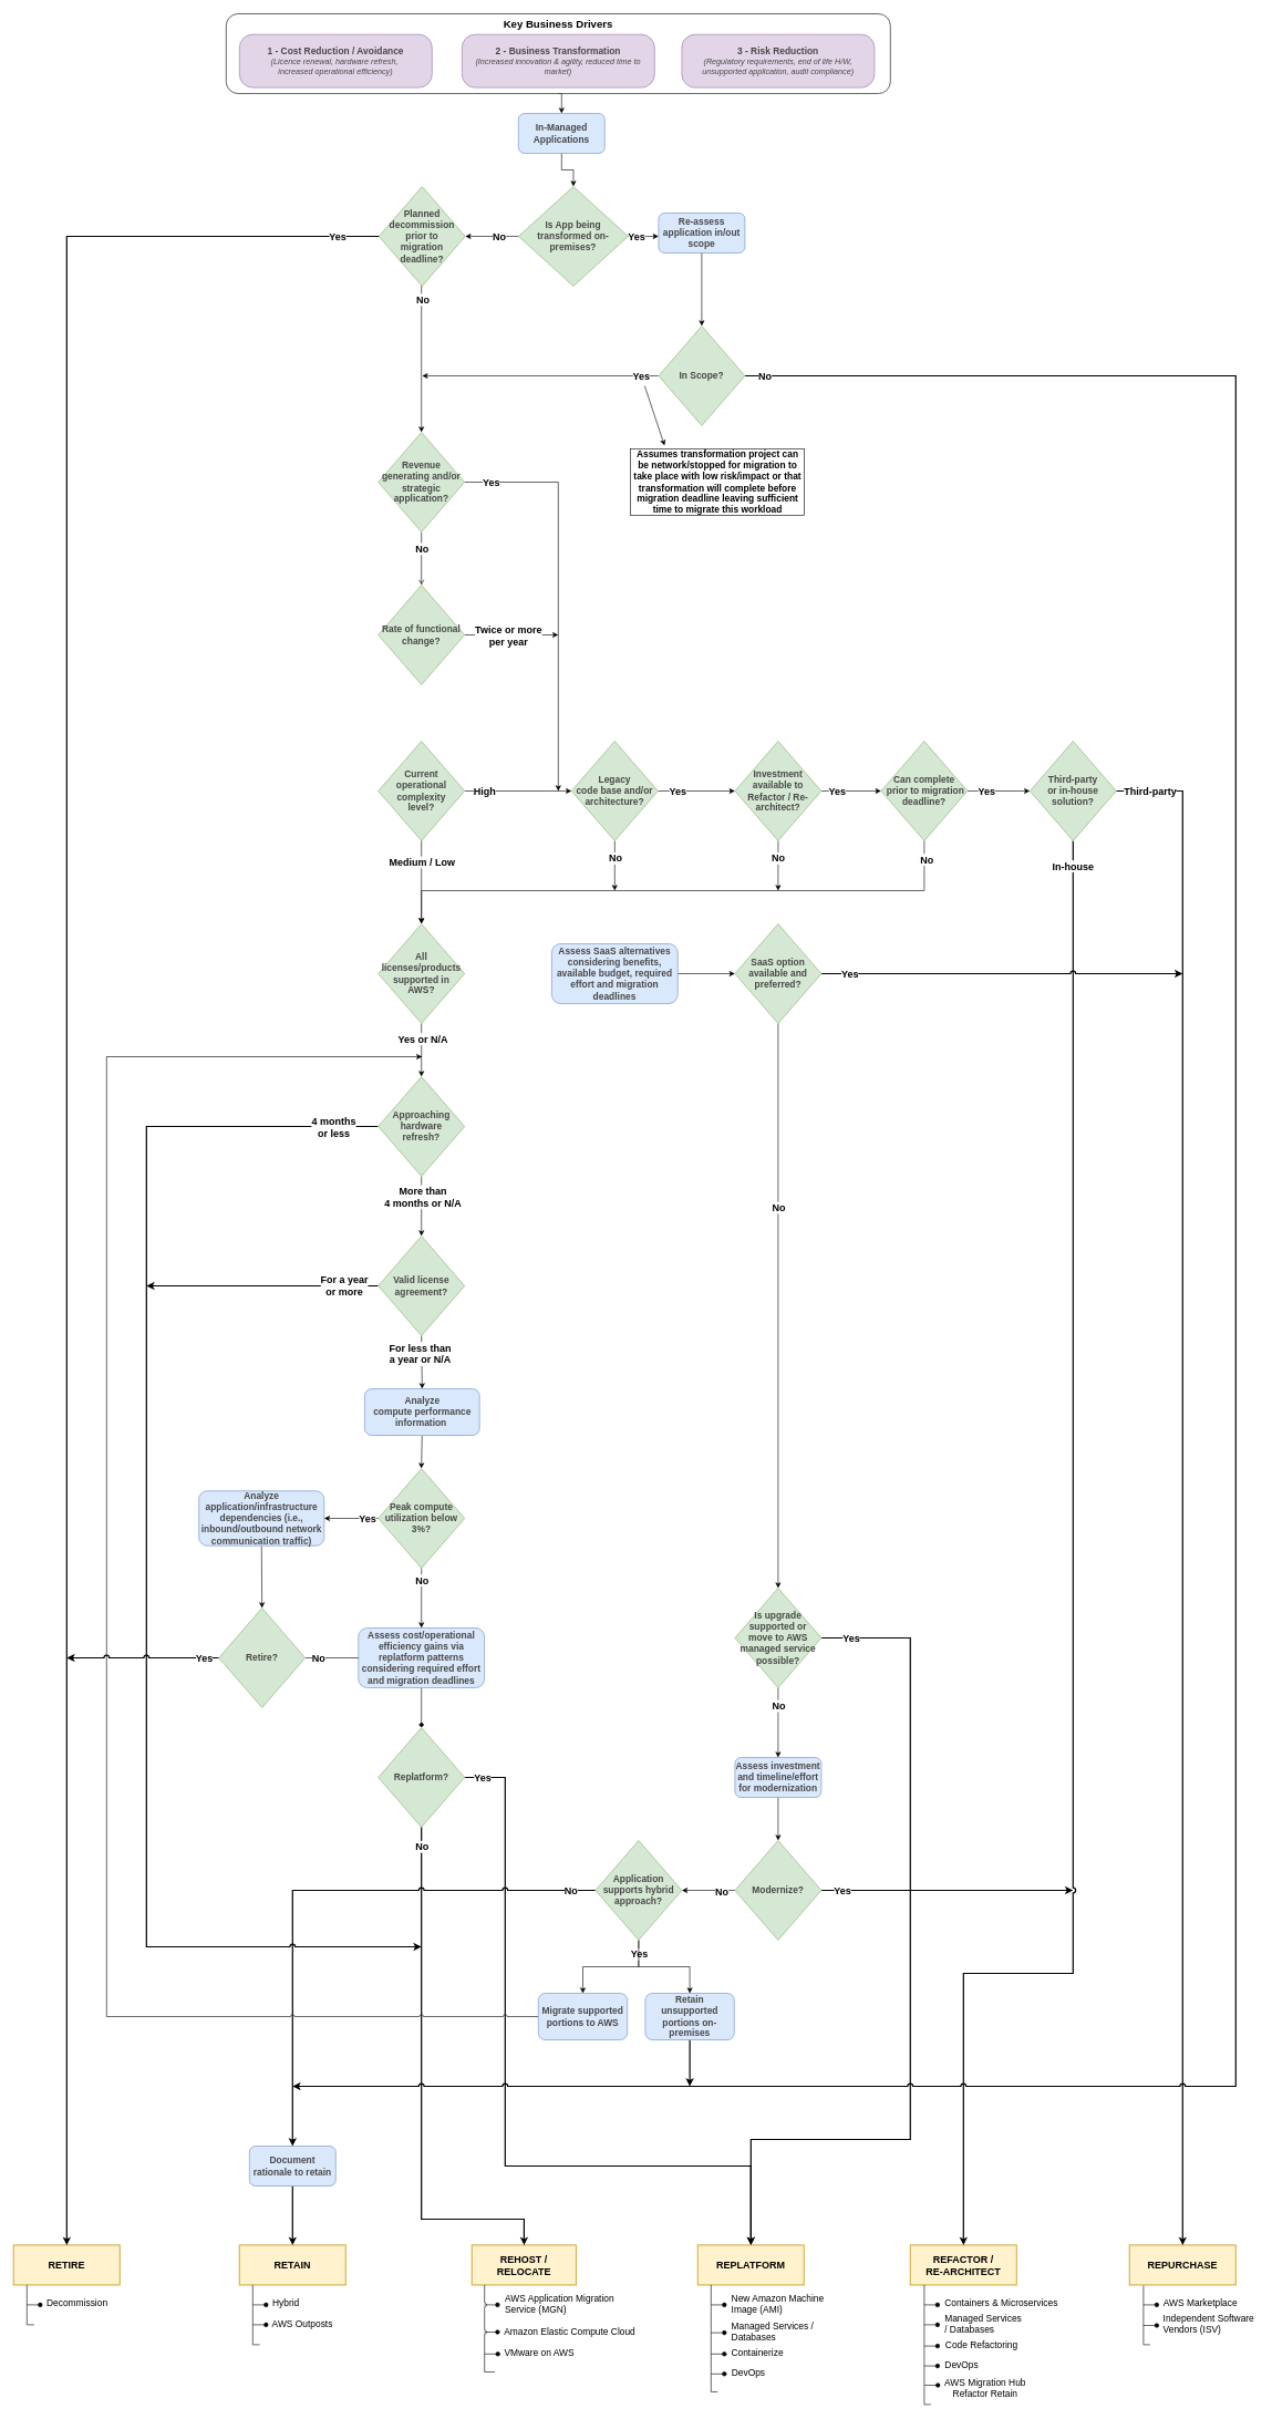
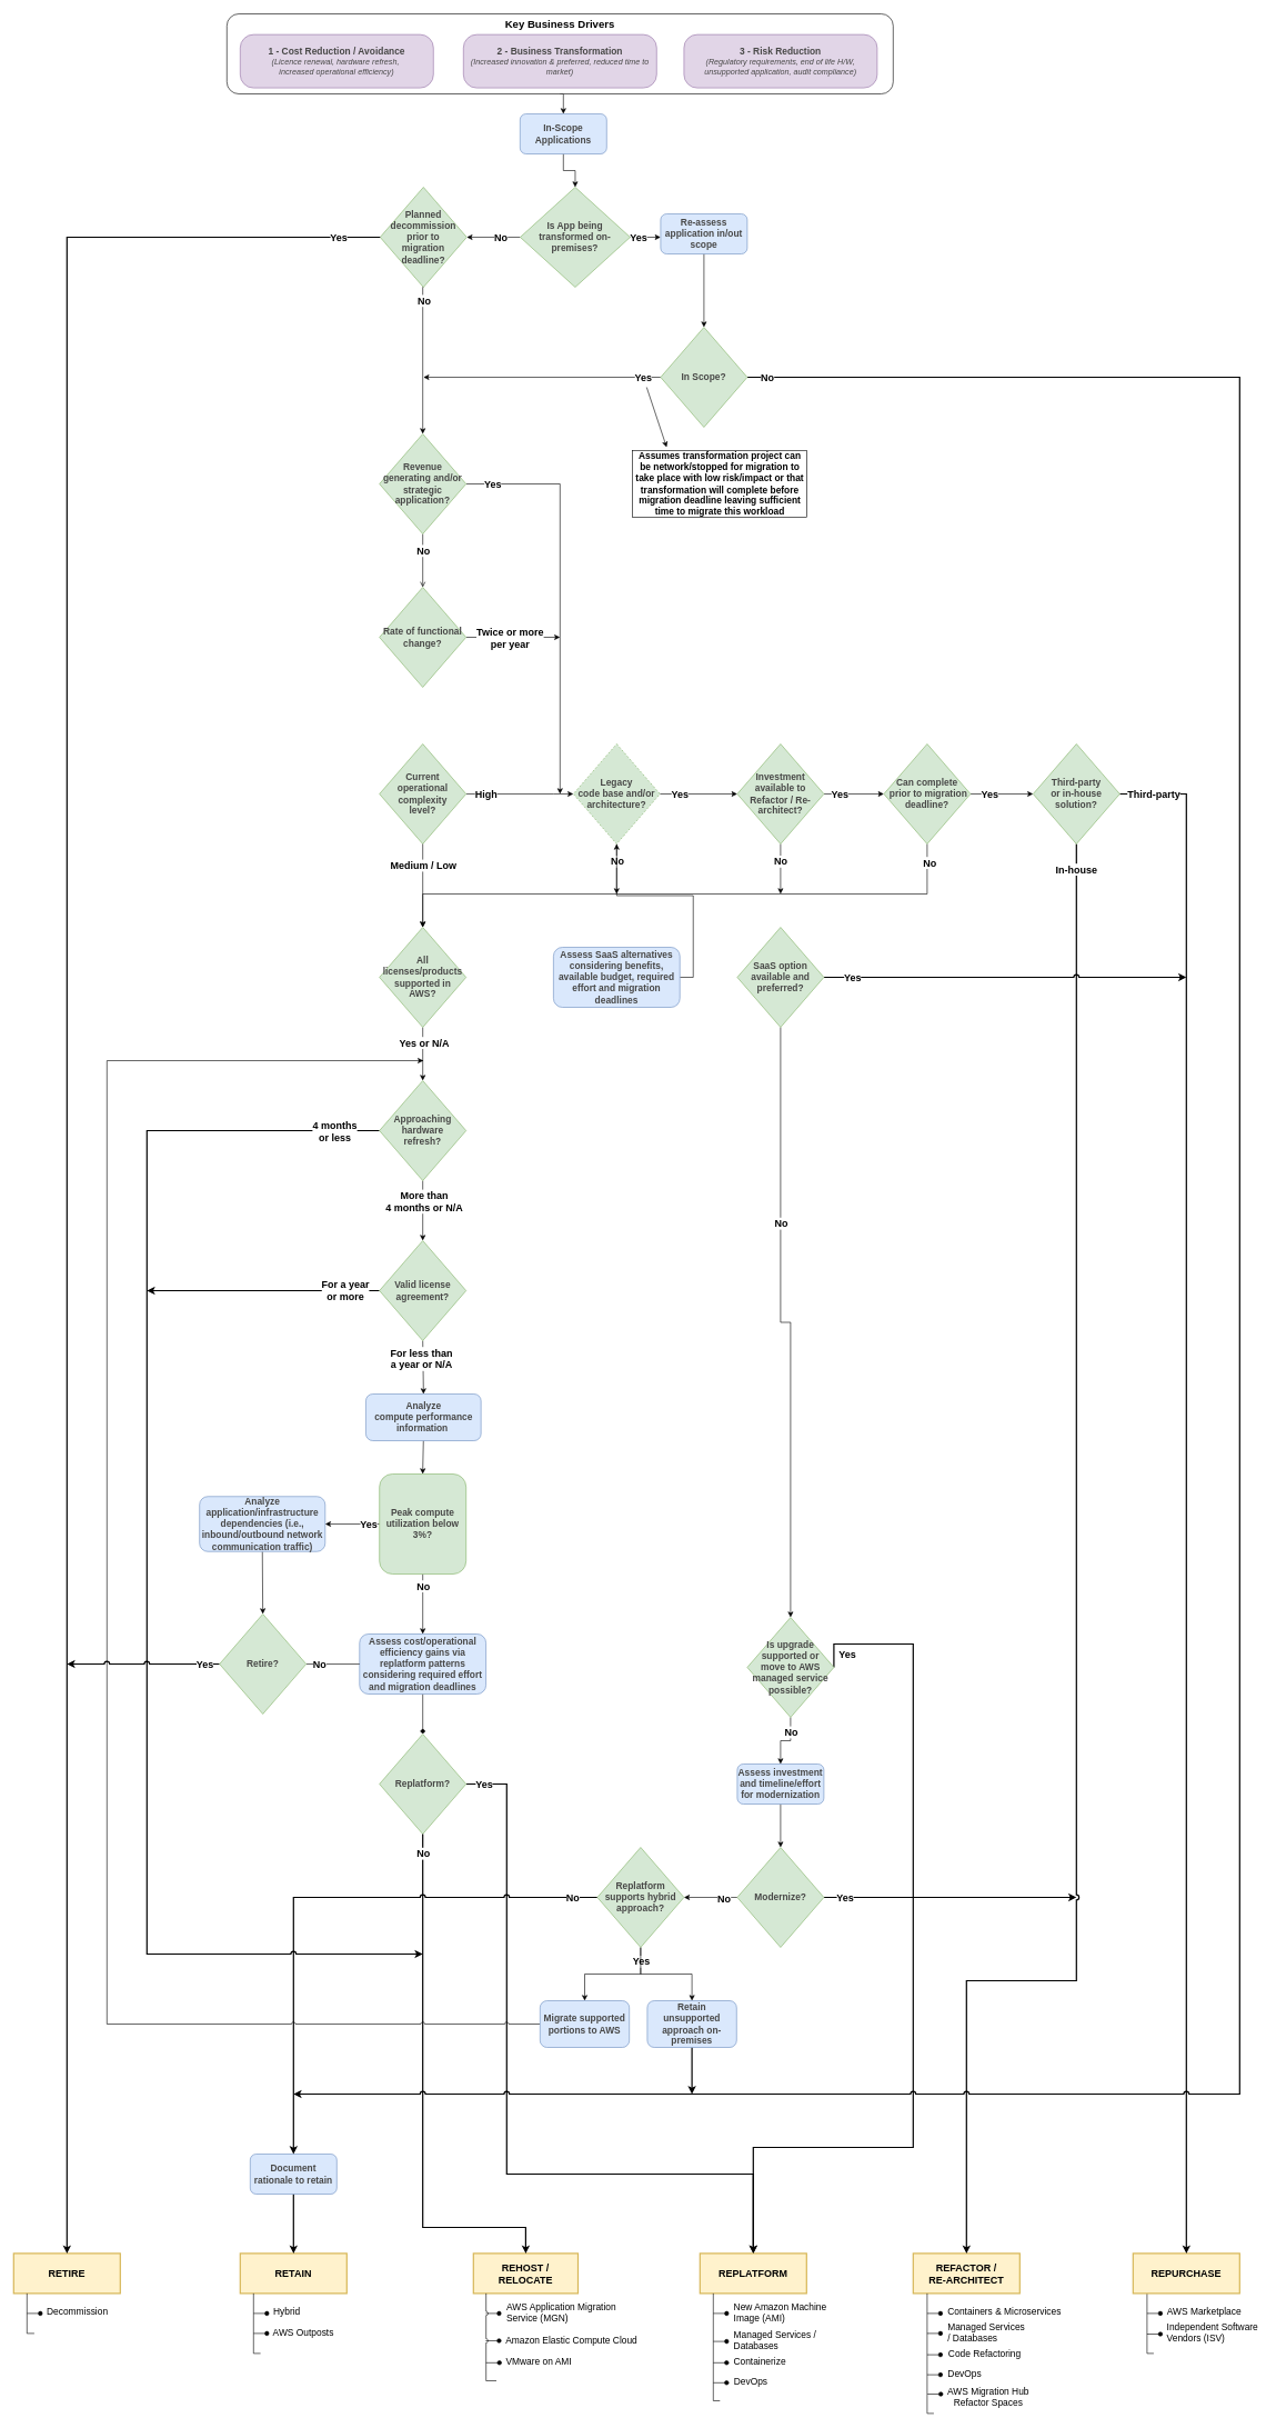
- <mxCell id="7" value="&lt;span style=&quot;color: rgb(71 , 71 , 70) ; font-family: &amp;#34;arial&amp;#34; ; font-weight: bold&quot;&gt;&lt;font style=&quot;font-size: 14px&quot;&gt;2 - Business Transformation&lt;/font&gt;&lt;/span&gt;&lt;br&gt;&lt;font color=&quot;#474746&quot; face=&quot;arial&quot; size=&quot;1&quot;&gt;&lt;i style=&quot;font-size: 12px&quot;&gt;(Increased innovation &amp;amp; agility, reduced time to market)&lt;br&gt;&lt;/i&gt;&lt;/font&gt;" style="rounded=1;whiteSpace=wrap;html=1;arcSize=25;fillColor=#e1d5e7;strokeColor=#9673a6;" parent="1" vertex="1"><mxGeometry x="695" y="51.03" width="290" height="80" as="geometry" /></mxCell>
+ <mxCell id="7" value="&lt;span style=&quot;color: rgb(71 , 71 , 70) ; font-family: &amp;#34;arial&amp;#34; ; font-weight: bold&quot;&gt;&lt;font style=&quot;font-size: 14px&quot;&gt;2 - Business Transformation&lt;/font&gt;&lt;/span&gt;&lt;br&gt;&lt;font color=&quot;#474746&quot; face=&quot;arial&quot; size=&quot;1&quot;&gt;&lt;i style=&quot;font-size: 12px&quot;&gt;(Increased innovation &amp;amp; preferred, reduced time to market)&lt;br&gt;&lt;/i&gt;&lt;/font&gt;" style="rounded=1;whiteSpace=wrap;html=1;arcSize=25;fillColor=#e1d5e7;strokeColor=#9673a6;" parent="1" vertex="1"><mxGeometry x="695" y="51.03" width="290" height="80" as="geometry" /></mxCell>
- <mxCell id="14" value="&lt;font color=&quot;#474746&quot; face=&quot;arial&quot;&gt;&lt;span style=&quot;font-size: 14px&quot;&gt;&lt;b&gt;In-Managed Applications&lt;/b&gt;&lt;/span&gt;&lt;br&gt;&lt;/font&gt;" style="rounded=1;whiteSpace=wrap;html=1;fillColor=#dae8fc;strokeColor=#6c8ebf;" parent="1" vertex="1"><mxGeometry x="780" y="170" width="130" height="60" as="geometry" /></mxCell>
+ <mxCell id="14" value="&lt;font color=&quot;#474746&quot; face=&quot;arial&quot;&gt;&lt;span style=&quot;font-size: 14px&quot;&gt;&lt;b&gt;In-Scope Applications&lt;/b&gt;&lt;/span&gt;&lt;br&gt;&lt;/font&gt;" style="rounded=1;whiteSpace=wrap;html=1;fillColor=#dae8fc;strokeColor=#6c8ebf;" parent="1" vertex="1"><mxGeometry x="780" y="170" width="130" height="60" as="geometry" /></mxCell>
- <mxCell id="79" value="&lt;span style=&quot;color: rgb(71 , 71 , 70) ; font-family: &amp;#34;arial&amp;#34;&quot;&gt;&lt;b&gt;&lt;font style=&quot;font-size: 14px&quot;&gt;Legacy &lt;br&gt;code base and/or architecture?&lt;/font&gt;&lt;/b&gt;&lt;/span&gt;" style="rhombus;whiteSpace=wrap;html=1;fillColor=#d5e8d4;strokeWidth=1;strokeColor=#82B366;" parent="1" vertex="1"><mxGeometry x="860" y="1115" width="130" height="150" as="geometry" /></mxCell>
+ <mxCell id="79" value="&lt;span style=&quot;color: rgb(71 , 71 , 70) ; font-family: &amp;#34;arial&amp;#34;&quot;&gt;&lt;b&gt;&lt;font style=&quot;font-size: 14px&quot;&gt;Legacy &lt;br&gt;code base and/or architecture?&lt;/font&gt;&lt;/b&gt;&lt;/span&gt;" style="rhombus;whiteSpace=wrap;html=1;fillColor=#d5e8d4;strokeWidth=1;strokeColor=#82B366;dashed=1;" parent="1" vertex="1"><mxGeometry x="860" y="1115" width="130" height="150" as="geometry" /></mxCell>
- <mxCell id="137" style="edgeStyle=orthogonalEdgeStyle;rounded=0;jumpStyle=arc;orthogonalLoop=1;jettySize=auto;html=1;exitX=1;exitY=0.5;exitDx=0;exitDy=0;entryX=0;entryY=0.5;entryDx=0;entryDy=0;strokeWidth=1;" parent="1" source="138" target="136" edge="1"><mxGeometry relative="1" as="geometry" /></mxCell>
+ <mxCell id="137" style="edgeStyle=orthogonalEdgeStyle;rounded=0;jumpStyle=arc;orthogonalLoop=1;jettySize=auto;html=1;exitX=1;exitY=0.5;exitDx=0;exitDy=0;strokeWidth=1;" parent="1" source="138" target="79" edge="1"><mxGeometry relative="1" as="geometry" /></mxCell>
- <mxCell id="161" value="&lt;font color=&quot;#474746&quot; face=&quot;arial&quot;&gt;&lt;span style=&quot;font-size: 14px&quot;&gt;&lt;b&gt;Peak compute utilization below 3%?&lt;/b&gt;&lt;/span&gt;&lt;/font&gt;" style="rhombus;whiteSpace=wrap;html=1;fillColor=#d5e8d4;strokeColor=#82b366;" parent="1" vertex="1"><mxGeometry x="569" y="2210" width="130" height="150" as="geometry" /></mxCell>
+ <mxCell id="161" value="&lt;font color=&quot;#474746&quot; face=&quot;arial&quot;&gt;&lt;span style=&quot;font-size: 14px&quot;&gt;&lt;b&gt;Peak compute utilization below 3%?&lt;/b&gt;&lt;/span&gt;&lt;/font&gt;" style="whiteSpace=wrap;html=1;fillColor=#d5e8d4;strokeColor=#82b366;rounded=1;" parent="1" vertex="1"><mxGeometry x="569" y="2210" width="130" height="150" as="geometry" /></mxCell>
- <mxCell id="30" value="&lt;b style=&quot;color: rgb(71 , 71 , 70) ; font-family: &amp;#34;arial&amp;#34;&quot;&gt;&lt;font style=&quot;font-size: 14px&quot;&gt;Is upgrade supported or&lt;br&gt;move to AWS managed service&lt;br&gt;possible?&lt;/font&gt;&lt;/b&gt;" style="rhombus;whiteSpace=wrap;html=1;fillColor=#d5e8d4;strokeColor=#82b366;" parent="1" vertex="1"><mxGeometry x="1106" y="2390" width="130" height="150" as="geometry" /></mxCell>
+ <mxCell id="30" value="&lt;b style=&quot;color: rgb(71 , 71 , 70) ; font-family: &amp;#34;arial&amp;#34;&quot;&gt;&lt;font style=&quot;font-size: 14px&quot;&gt;Is upgrade supported or&lt;br&gt;move to AWS managed service&lt;br&gt;possible?&lt;/font&gt;&lt;/b&gt;" style="rhombus;whiteSpace=wrap;html=1;fillColor=#d5e8d4;strokeColor=#82b366;" parent="1" vertex="1"><mxGeometry x="1121" y="2425" width="130" height="150" as="geometry" /></mxCell>
- <mxCell id="142" value="&lt;span style=&quot;color: rgb(71 , 71 , 70) ; font-family: &amp;#34;arial&amp;#34;&quot;&gt;&lt;b&gt;&lt;font style=&quot;font-size: 14px&quot;&gt;Application supports hybrid approach?&lt;/font&gt;&lt;/b&gt;&lt;/span&gt;" style="rhombus;whiteSpace=wrap;html=1;fillColor=#d5e8d4;strokeColor=#82b366;" parent="1" vertex="1"><mxGeometry x="896" y="2770" width="130" height="150" as="geometry" /></mxCell>
+ <mxCell id="142" value="&lt;span style=&quot;color: rgb(71 , 71 , 70) ; font-family: &amp;#34;arial&amp;#34;&quot;&gt;&lt;b&gt;&lt;font style=&quot;font-size: 14px&quot;&gt;Replatform supports hybrid approach?&lt;/font&gt;&lt;/b&gt;&lt;/span&gt;" style="rhombus;whiteSpace=wrap;html=1;fillColor=#d5e8d4;strokeColor=#82b366;" parent="1" vertex="1"><mxGeometry x="896" y="2770" width="130" height="150" as="geometry" /></mxCell>
- <mxCell id="146" value="&lt;b style=&quot;color: rgb(71 , 71 , 70) ; font-family: &amp;quot;arial&amp;quot; ; font-size: 14px&quot;&gt;Retain unsupported portions on-premises&lt;/b&gt;" style="rounded=1;whiteSpace=wrap;html=1;fillColor=#dae8fc;strokeColor=#6c8ebf;" parent="1" vertex="1"><mxGeometry x="971" y="3000" width="134" height="70" as="geometry" /></mxCell>
+ <mxCell id="146" value="&lt;b style=&quot;color: rgb(71 , 71 , 70) ; font-family: &amp;quot;arial&amp;quot; ; font-size: 14px&quot;&gt;Retain unsupported approach on-premises&lt;/b&gt;" style="rounded=1;whiteSpace=wrap;html=1;fillColor=#dae8fc;strokeColor=#6c8ebf;" parent="1" vertex="1"><mxGeometry x="971" y="3000" width="134" height="70" as="geometry" /></mxCell>
- <mxCell id="108" value="&lt;font style=&quot;font-size: 14px&quot;&gt;VMware on AWS&lt;/font&gt;" style="text;html=1;strokeColor=none;fillColor=none;align=left;verticalAlign=middle;whiteSpace=wrap;rounded=0;" parent="1" vertex="1"><mxGeometry x="757" y="3531" width="117.5" height="20" as="geometry" /></mxCell>
+ <mxCell id="108" value="&lt;font style=&quot;font-size: 14px&quot;&gt;VMware on AMI&lt;/font&gt;" style="text;html=1;strokeColor=none;fillColor=none;align=left;verticalAlign=middle;whiteSpace=wrap;rounded=0;" parent="1" vertex="1"><mxGeometry x="757" y="3531" width="117.5" height="20" as="geometry" /></mxCell>
- <mxCell id="105" value="&lt;font style=&quot;font-size: 14px&quot;&gt;AWS Migration Hub Refactor Retain&lt;/font&gt;" style="text;html=1;strokeColor=none;fillColor=none;align=center;verticalAlign=middle;whiteSpace=wrap;rounded=0;" parent="1" vertex="1"><mxGeometry x="1398.75" y="3569" width="167.75" height="50" as="geometry" /></mxCell>
+ <mxCell id="105" value="&lt;font style=&quot;font-size: 14px&quot;&gt;AWS Migration Hub Refactor Spaces&lt;/font&gt;" style="text;html=1;strokeColor=none;fillColor=none;align=center;verticalAlign=middle;whiteSpace=wrap;rounded=0;" parent="1" vertex="1"><mxGeometry x="1398.75" y="3569" width="167.75" height="50" as="geometry" /></mxCell>
